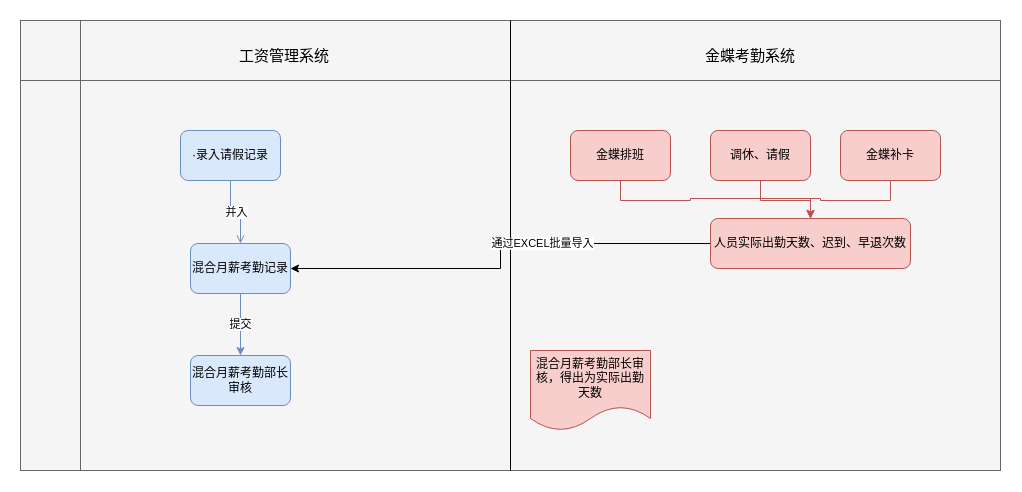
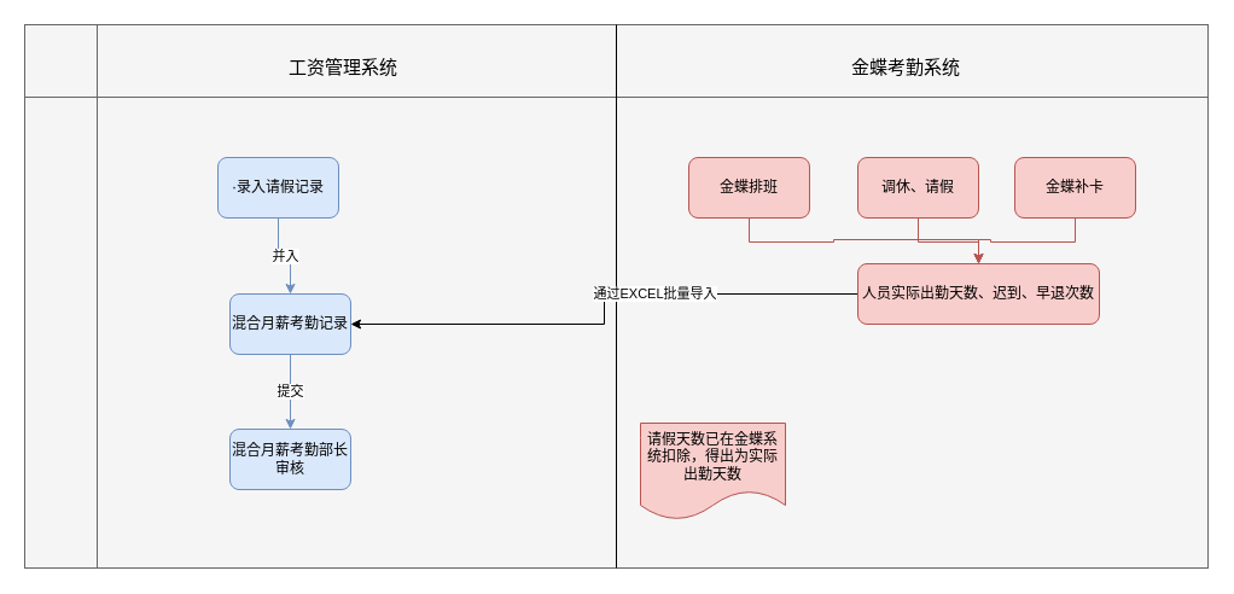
- <mxCell id="4" value="并入" style="edgeStyle=orthogonalEdgeStyle;rounded=0;orthogonalLoop=1;jettySize=auto;html=1;exitX=0.5;exitY=1;exitDx=0;exitDy=0;fillColor=#dae8fc;strokeColor=#6c8ebf;endArrow=open;" edge="1" parent="1" source="5" target="15"><mxGeometry relative="1" as="geometry" /></mxCell>
+ <mxCell id="4" value="并入" style="edgeStyle=orthogonalEdgeStyle;rounded=0;orthogonalLoop=1;jettySize=auto;html=1;exitX=0.5;exitY=1;exitDx=0;exitDy=0;fillColor=#dae8fc;strokeColor=#6c8ebf;" edge="1" parent="1" source="5" target="15"><mxGeometry relative="1" as="geometry" /></mxCell>
- <mxCell id="19" value="混合月薪考勤部长审核，得出为实际出勤天数" style="shape=document;whiteSpace=wrap;html=1;boundedLbl=1;fillColor=#f8cecc;strokeColor=#b85450;" vertex="1" parent="1"><mxGeometry x="530" y="350" width="120" height="80" as="geometry" /></mxCell>
+ <mxCell id="19" value="请假天数已在金蝶系统扣除，得出为实际出勤天数" style="shape=document;whiteSpace=wrap;html=1;boundedLbl=1;fillColor=#f8cecc;strokeColor=#b85450;" vertex="1" parent="1"><mxGeometry x="530" y="350" width="120" height="80" as="geometry" /></mxCell>
